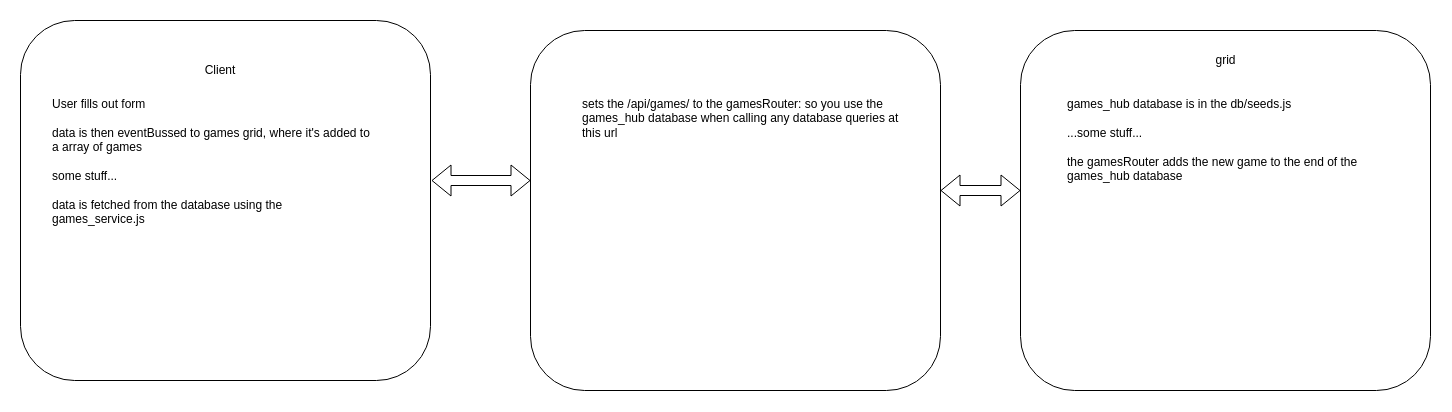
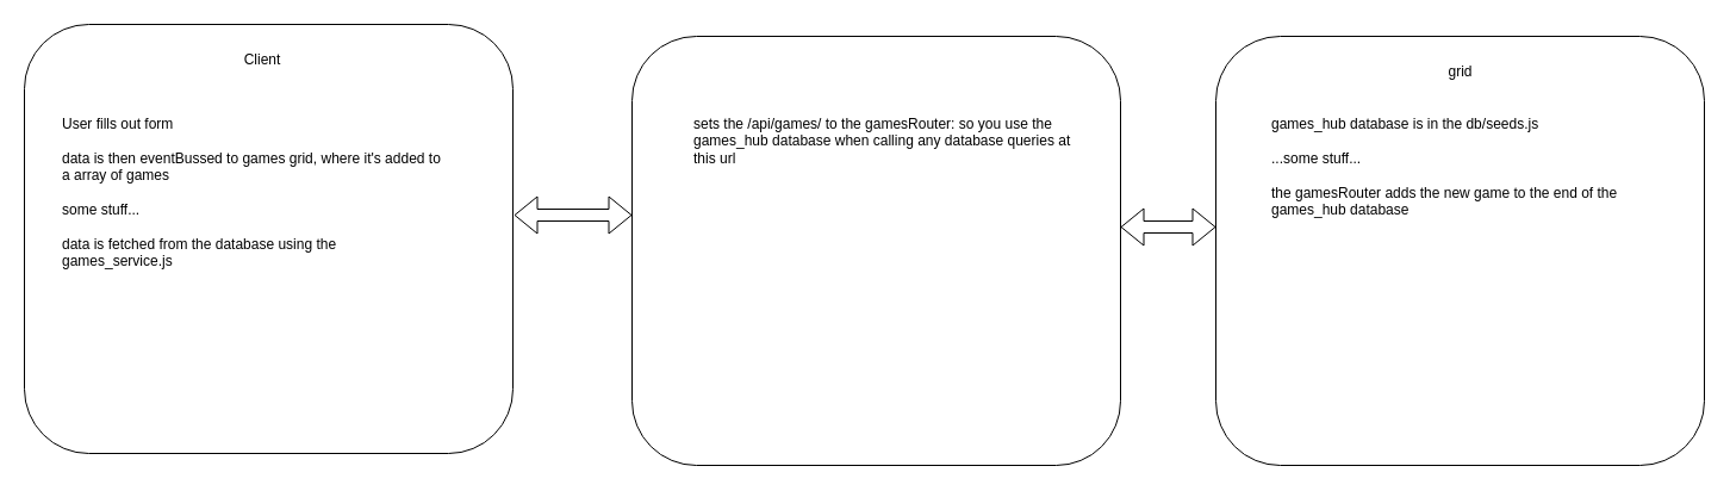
- <mxCell id="5" value="Client" style="text;html=1;strokeColor=none;fillColor=none;align=center;verticalAlign=middle;whiteSpace=wrap;rounded=0;" vertex="1" parent="1"><mxGeometry x="200" y="60" width="40" height="20" as="geometry" /></mxCell>
+ <mxCell id="5" value="Client" style="text;html=1;strokeColor=none;fillColor=none;align=center;verticalAlign=middle;whiteSpace=wrap;rounded=0;" vertex="1" parent="1"><mxGeometry x="200" y="40" width="40" height="20" as="geometry" /></mxCell>
